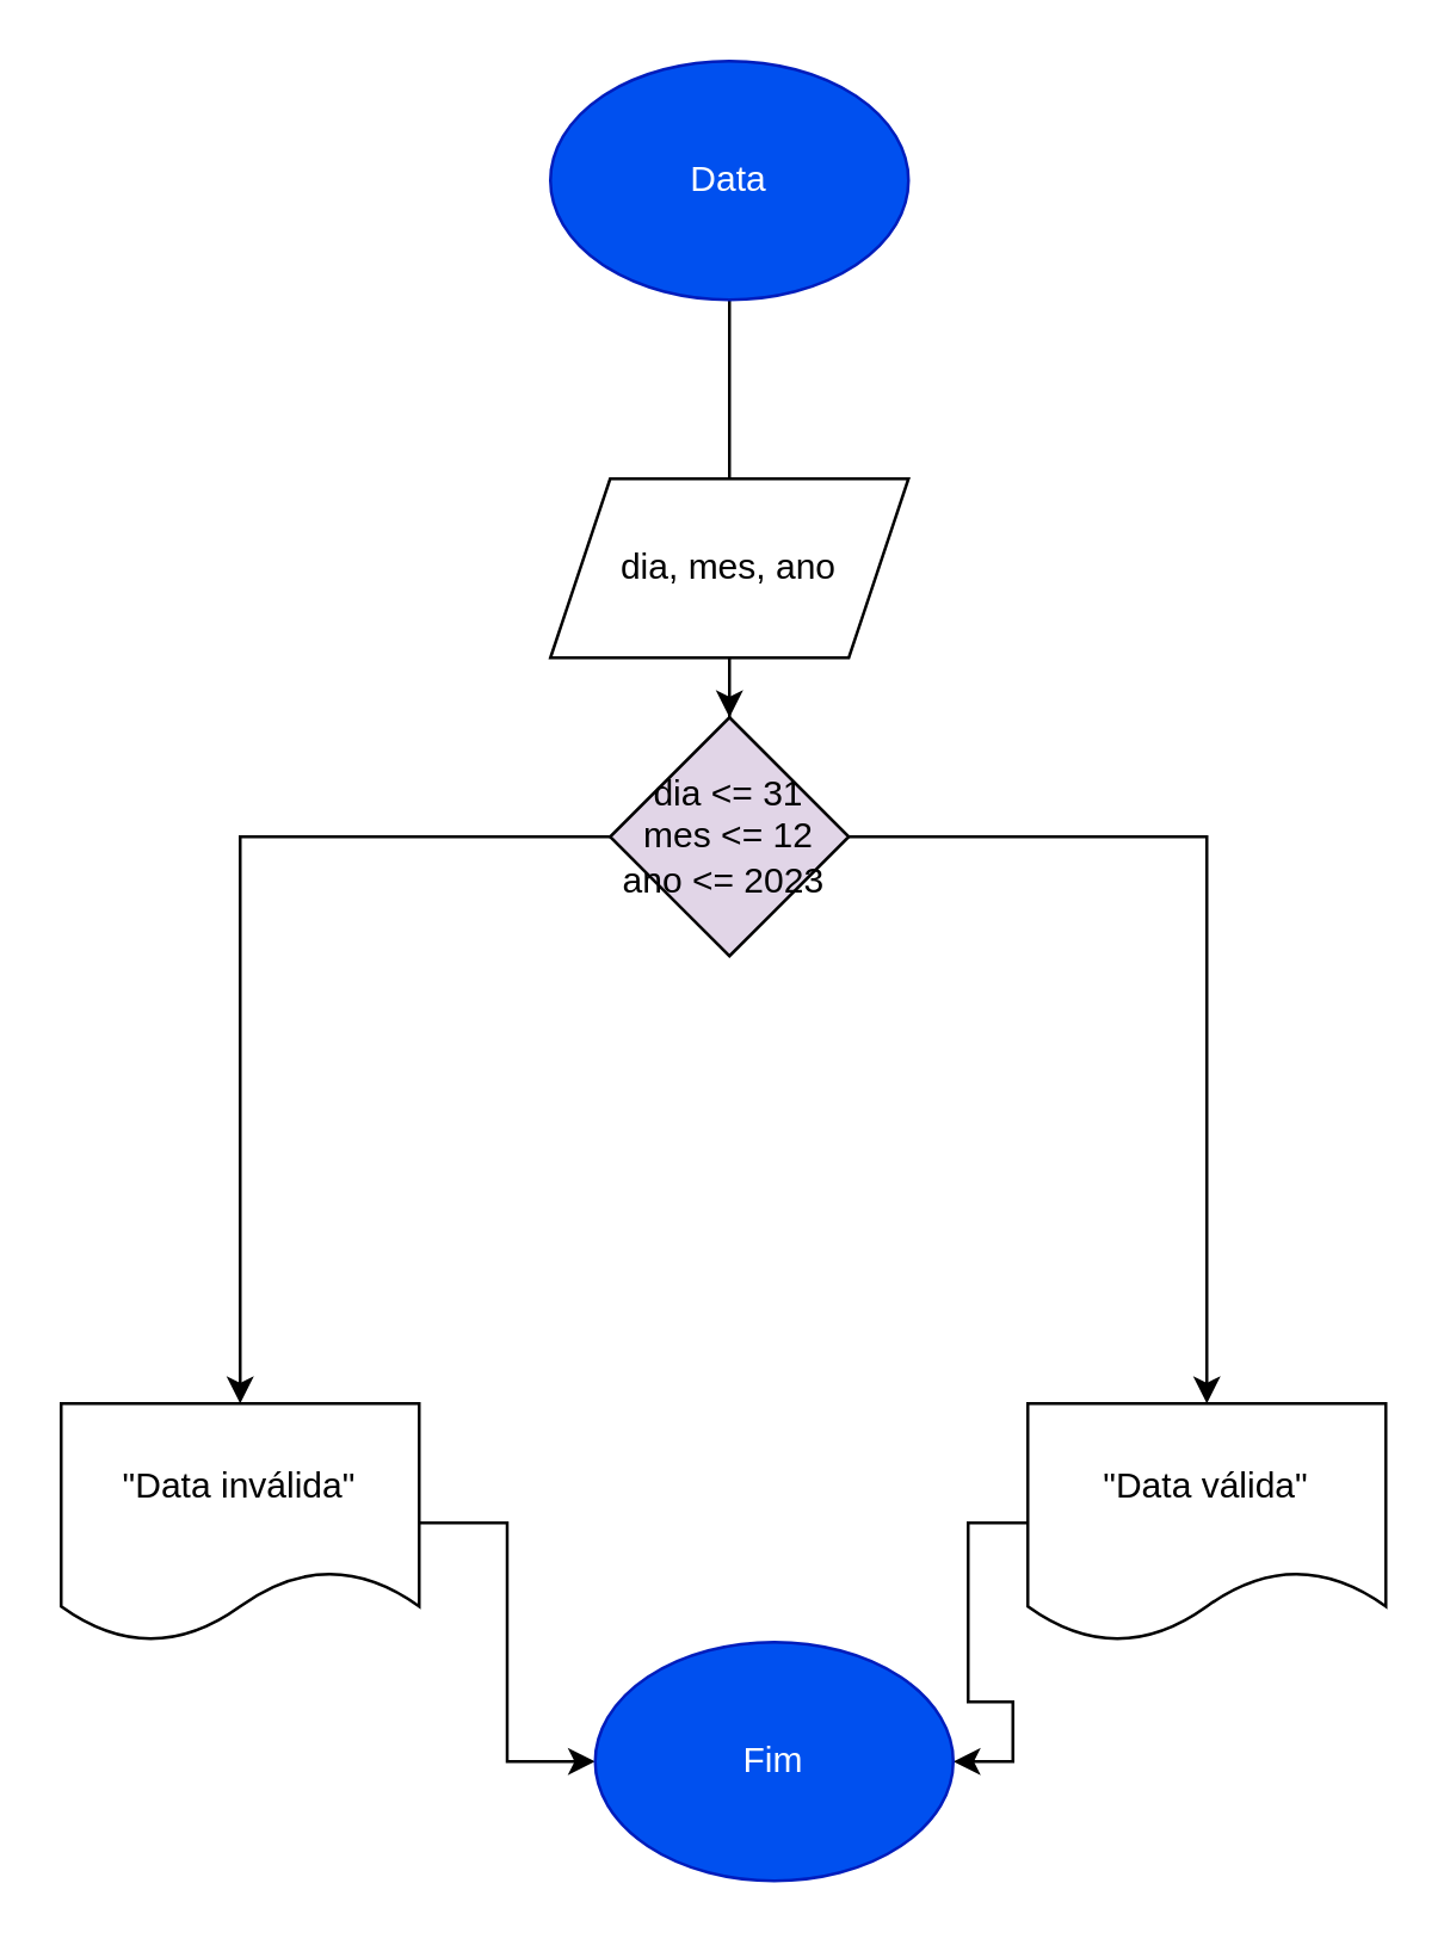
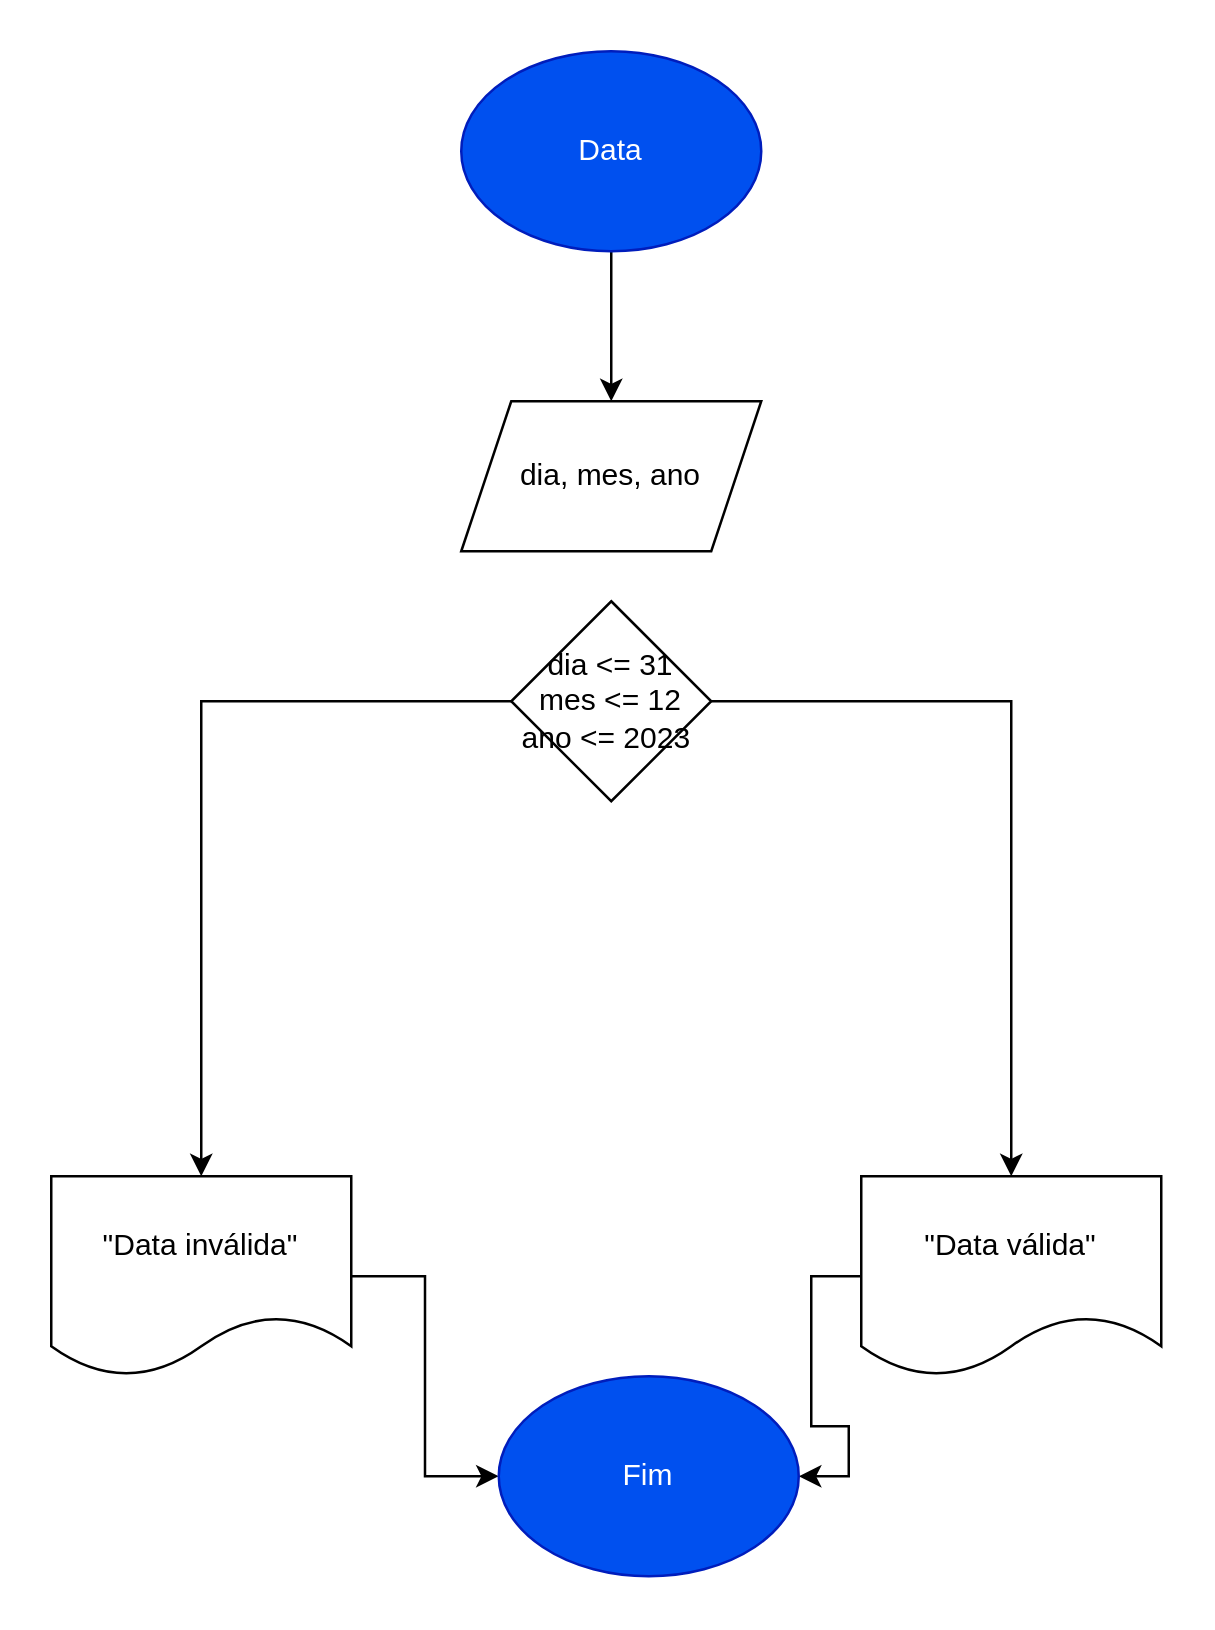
- <mxCell id="2" value="" style="edgeStyle=orthogonalEdgeStyle;rounded=0;orthogonalLoop=1;jettySize=auto;html=1;endArrow=none;" edge="1" parent="1" source="3" target="5"><mxGeometry relative="1" as="geometry" /></mxCell>
+ <mxCell id="2" value="" style="edgeStyle=orthogonalEdgeStyle;rounded=0;orthogonalLoop=1;jettySize=auto;html=1;" edge="1" parent="1" source="3" target="5"><mxGeometry relative="1" as="geometry" /></mxCell>
- <mxCell id="4" value="" style="edgeStyle=orthogonalEdgeStyle;rounded=0;orthogonalLoop=1;jettySize=auto;html=1;" edge="1" parent="1" source="5" target="9"><mxGeometry relative="1" as="geometry" /></mxCell>
- <mxCell id="9" value="dia &amp;lt;= 31&lt;br&gt;mes &amp;lt;= 12&lt;br&gt;ano &amp;lt;= 2023&amp;nbsp;" style="rhombus;whiteSpace=wrap;html=1;fillColor=#e1d5e7;" vertex="1" parent="1"><mxGeometry x="204" y="240" width="80" height="80" as="geometry" /></mxCell>
+ <mxCell id="9" value="dia &amp;lt;= 31&lt;br&gt;mes &amp;lt;= 12&lt;br&gt;ano &amp;lt;= 2023&amp;nbsp;" style="rhombus;whiteSpace=wrap;html=1;" vertex="1" parent="1"><mxGeometry x="204" y="240" width="80" height="80" as="geometry" /></mxCell>
